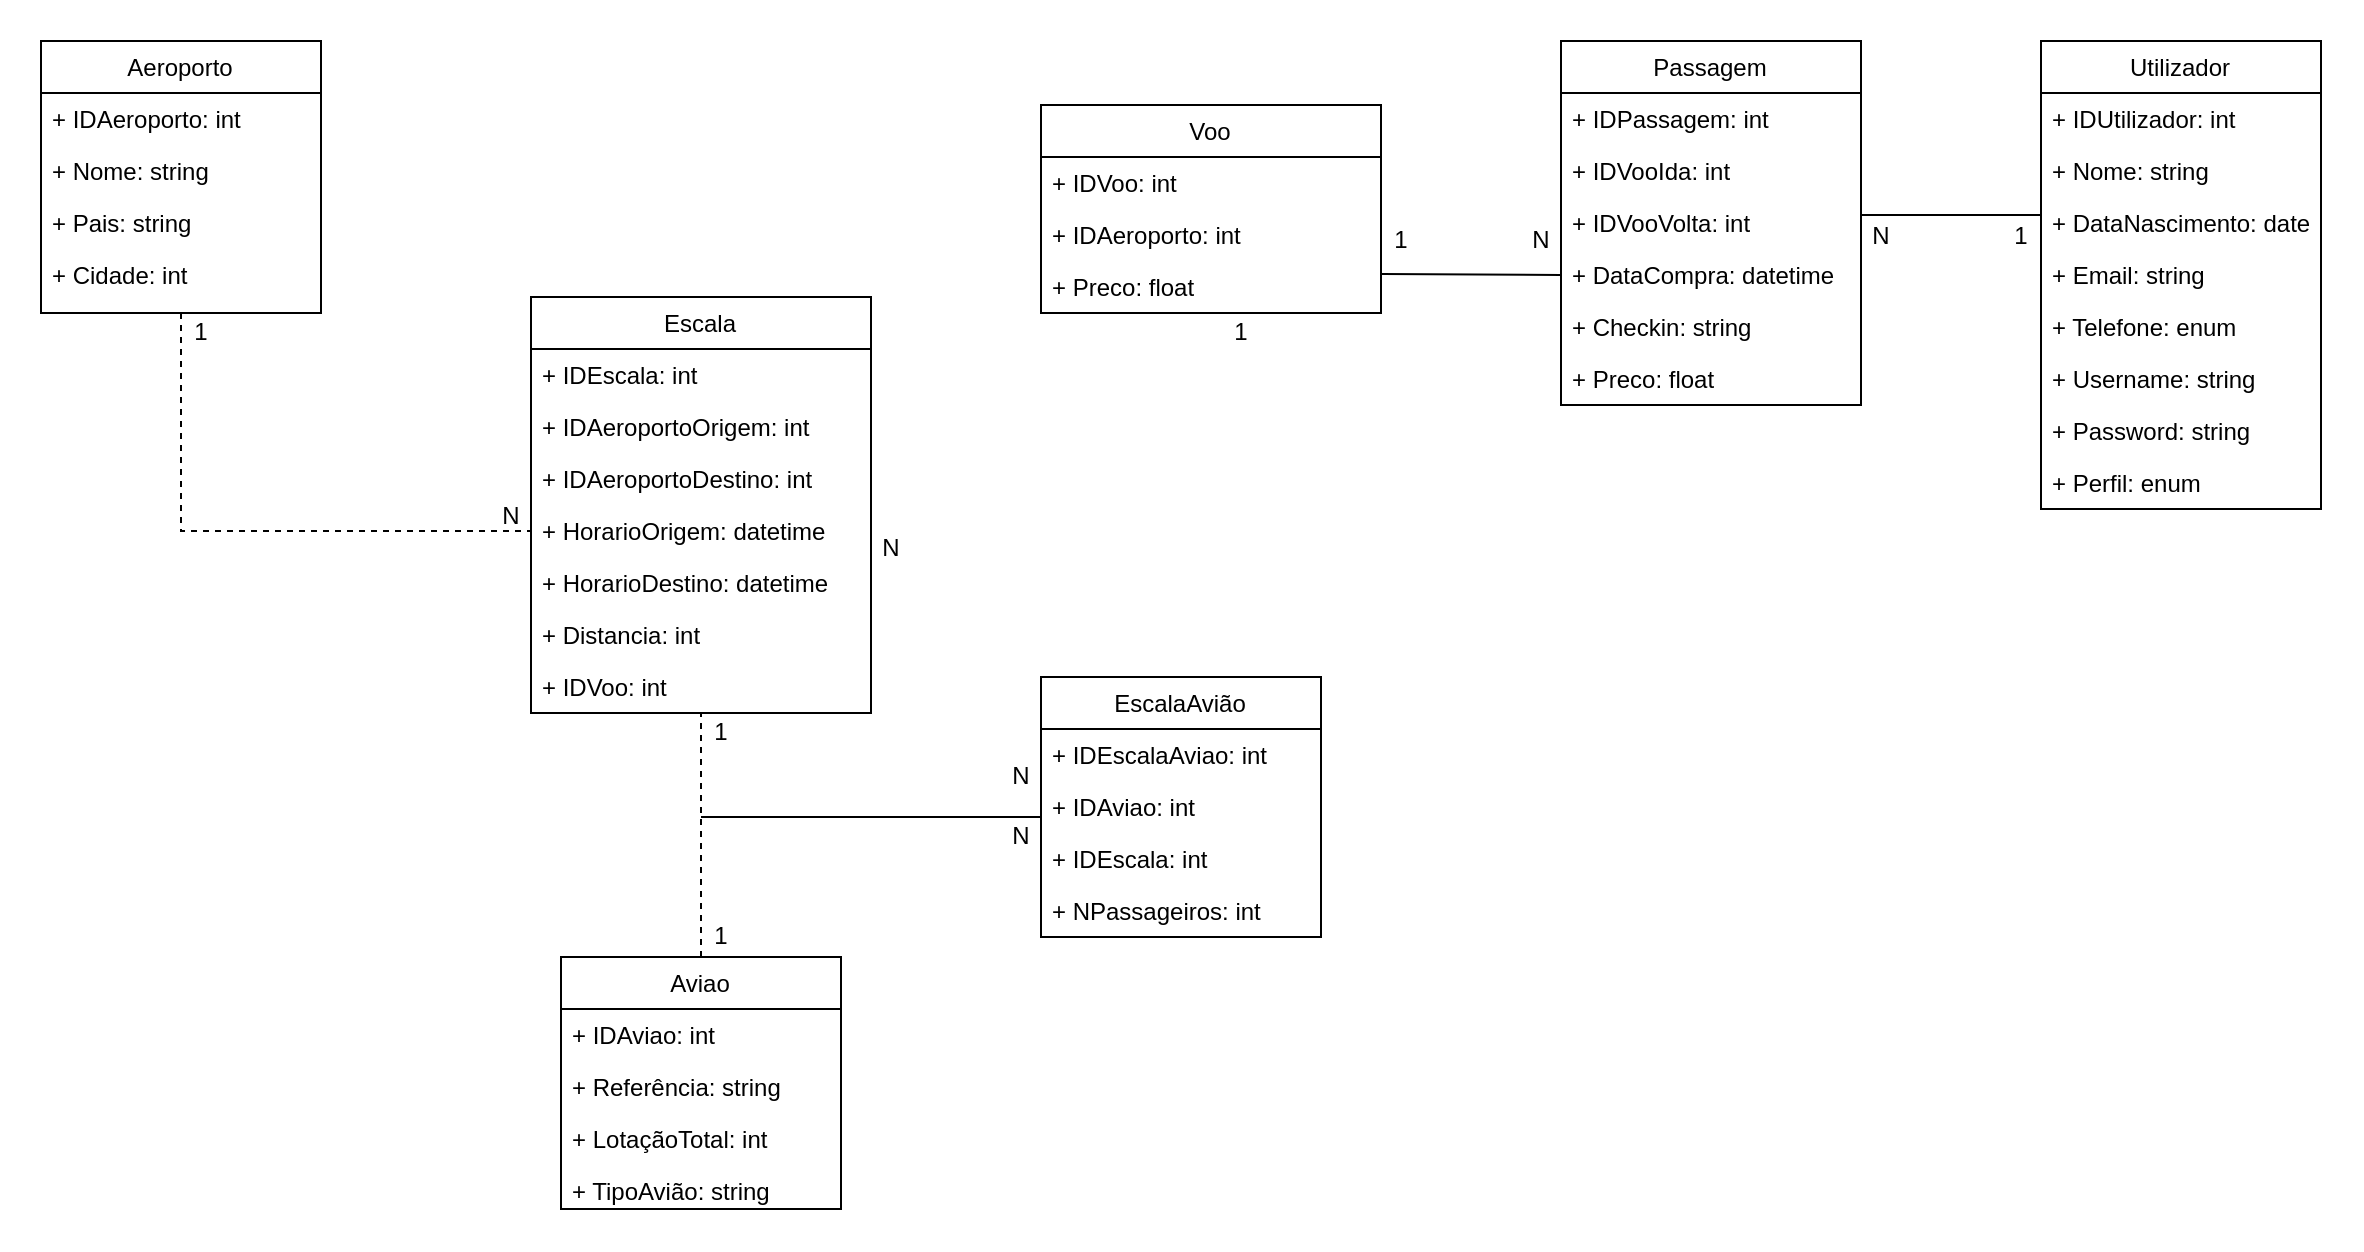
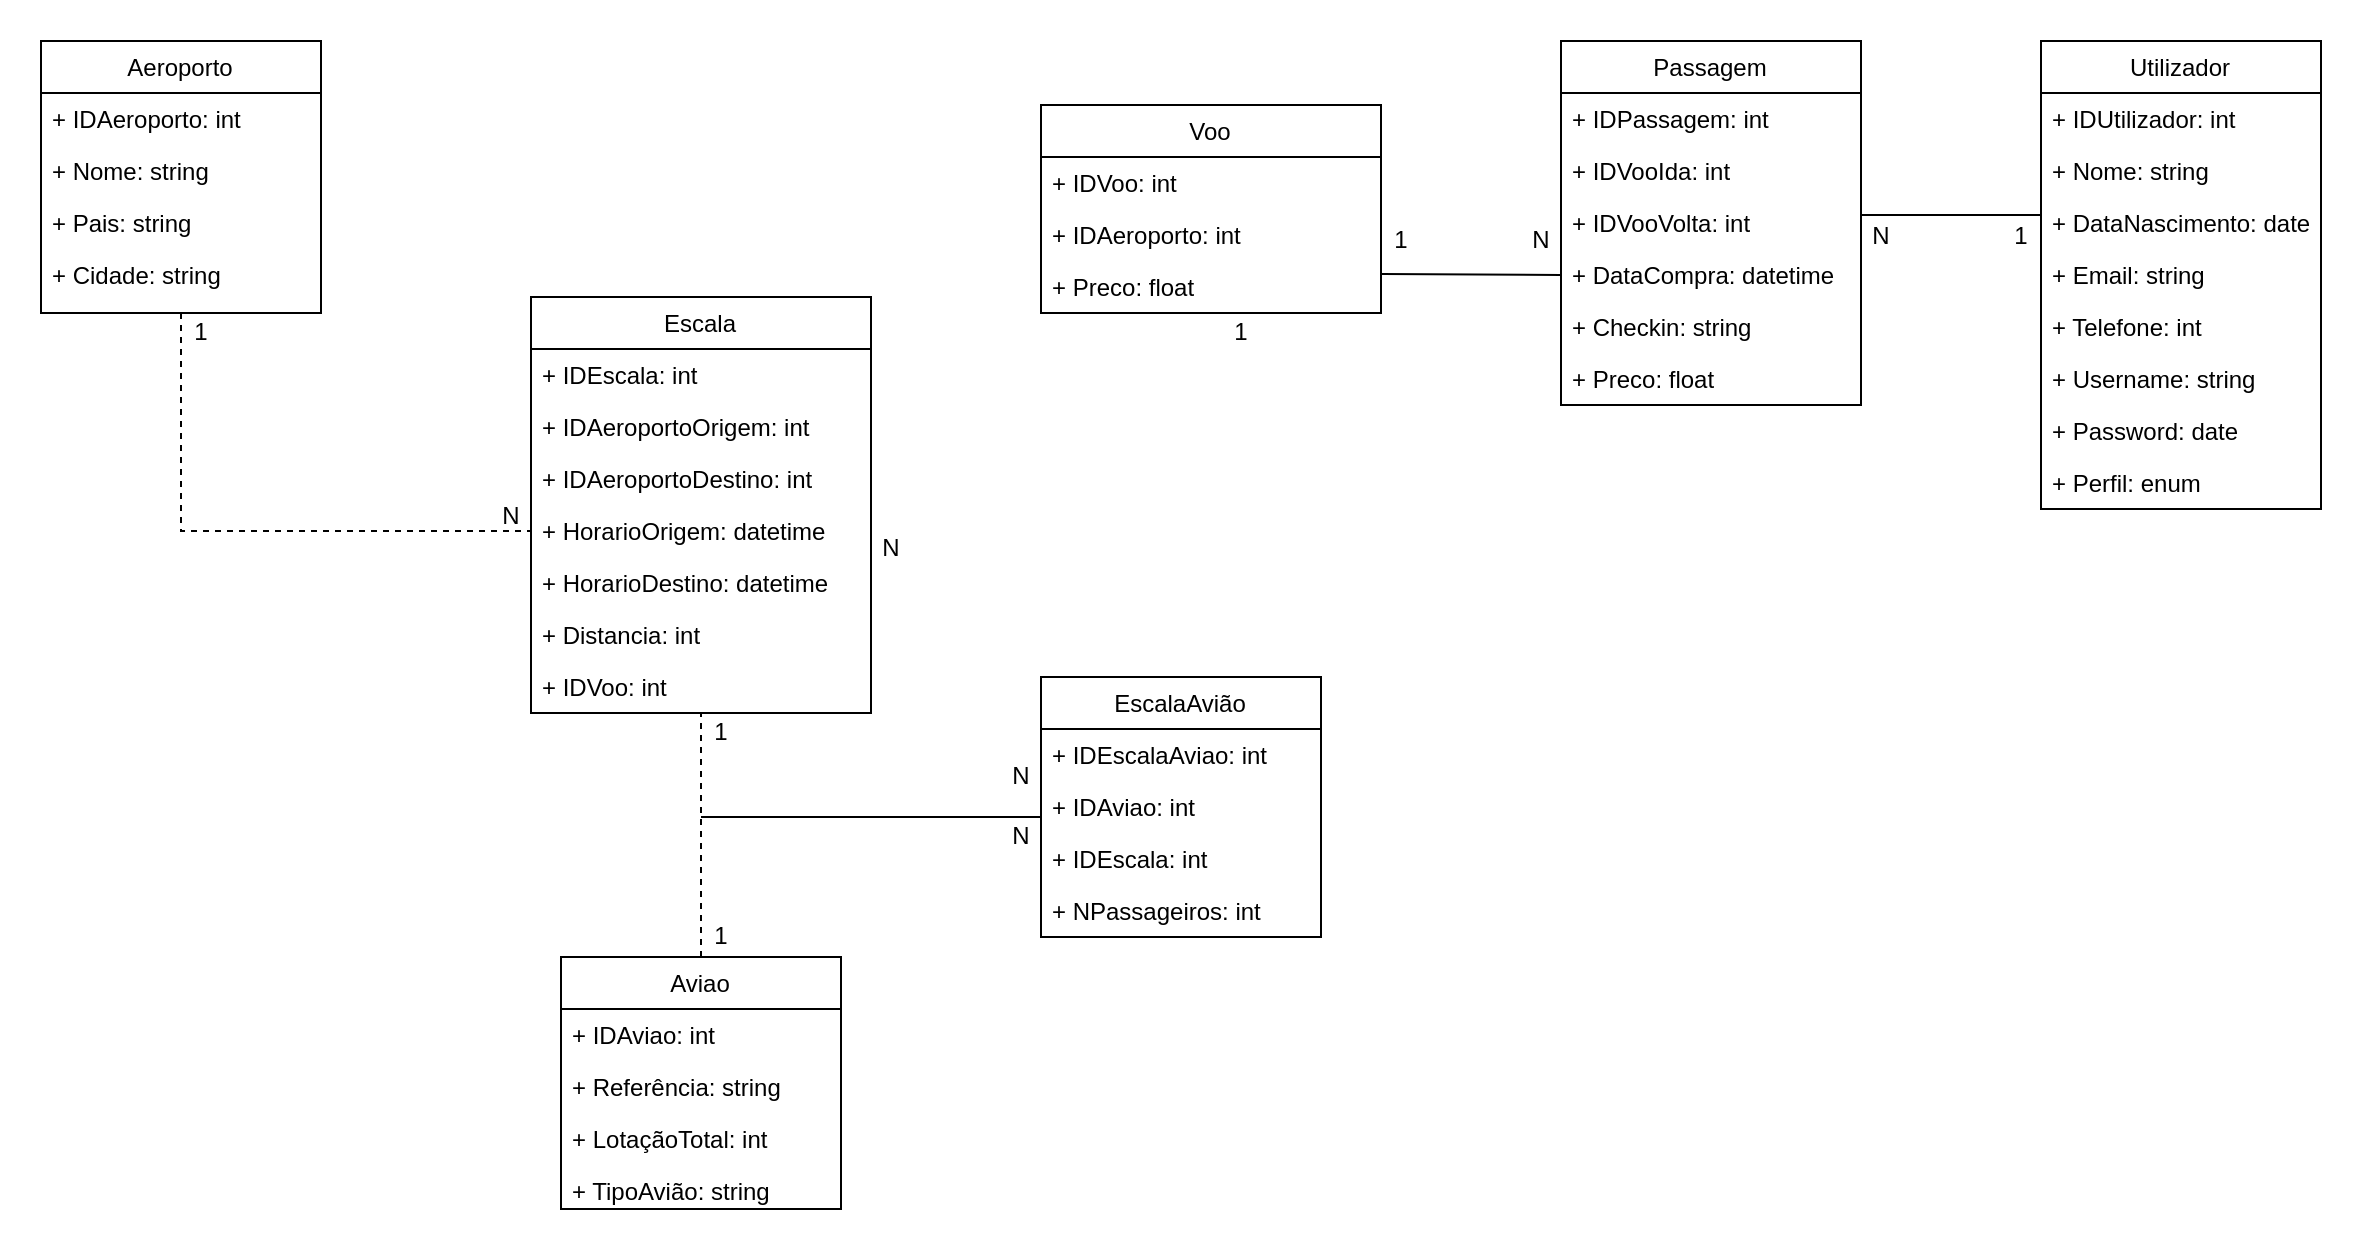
- <mxCell id="41" value="+ Cidade: int" style="text;strokeColor=none;fillColor=none;align=left;verticalAlign=top;spacingLeft=4;spacingRight=4;overflow=hidden;rotatable=0;points=[[0,0.5],[1,0.5]];portConstraint=eastwest;" parent="37" vertex="1"><mxGeometry y="104" width="140" height="32" as="geometry" /></mxCell>
+ <mxCell id="41" value="+ Cidade: string" style="text;strokeColor=none;fillColor=none;align=left;verticalAlign=top;spacingLeft=4;spacingRight=4;overflow=hidden;rotatable=0;points=[[0,0.5],[1,0.5]];portConstraint=eastwest;" parent="37" vertex="1"><mxGeometry y="104" width="140" height="32" as="geometry" /></mxCell>
- <mxCell id="24" value="+ Telefone: enum" style="text;strokeColor=none;fillColor=none;align=left;verticalAlign=top;spacingLeft=4;spacingRight=4;overflow=hidden;rotatable=0;points=[[0,0.5],[1,0.5]];portConstraint=eastwest;" parent="19" vertex="1"><mxGeometry y="130" width="140" height="26" as="geometry" /></mxCell>
+ <mxCell id="24" value="+ Telefone: int" style="text;strokeColor=none;fillColor=none;align=left;verticalAlign=top;spacingLeft=4;spacingRight=4;overflow=hidden;rotatable=0;points=[[0,0.5],[1,0.5]];portConstraint=eastwest;" parent="19" vertex="1"><mxGeometry y="130" width="140" height="26" as="geometry" /></mxCell>
- <mxCell id="26" value="+ Password: string" style="text;strokeColor=none;fillColor=none;align=left;verticalAlign=top;spacingLeft=4;spacingRight=4;overflow=hidden;rotatable=0;points=[[0,0.5],[1,0.5]];portConstraint=eastwest;" parent="19" vertex="1"><mxGeometry y="182" width="140" height="26" as="geometry" /></mxCell>
+ <mxCell id="26" value="+ Password: date" style="text;strokeColor=none;fillColor=none;align=left;verticalAlign=top;spacingLeft=4;spacingRight=4;overflow=hidden;rotatable=0;points=[[0,0.5],[1,0.5]];portConstraint=eastwest;" parent="19" vertex="1"><mxGeometry y="182" width="140" height="26" as="geometry" /></mxCell>
